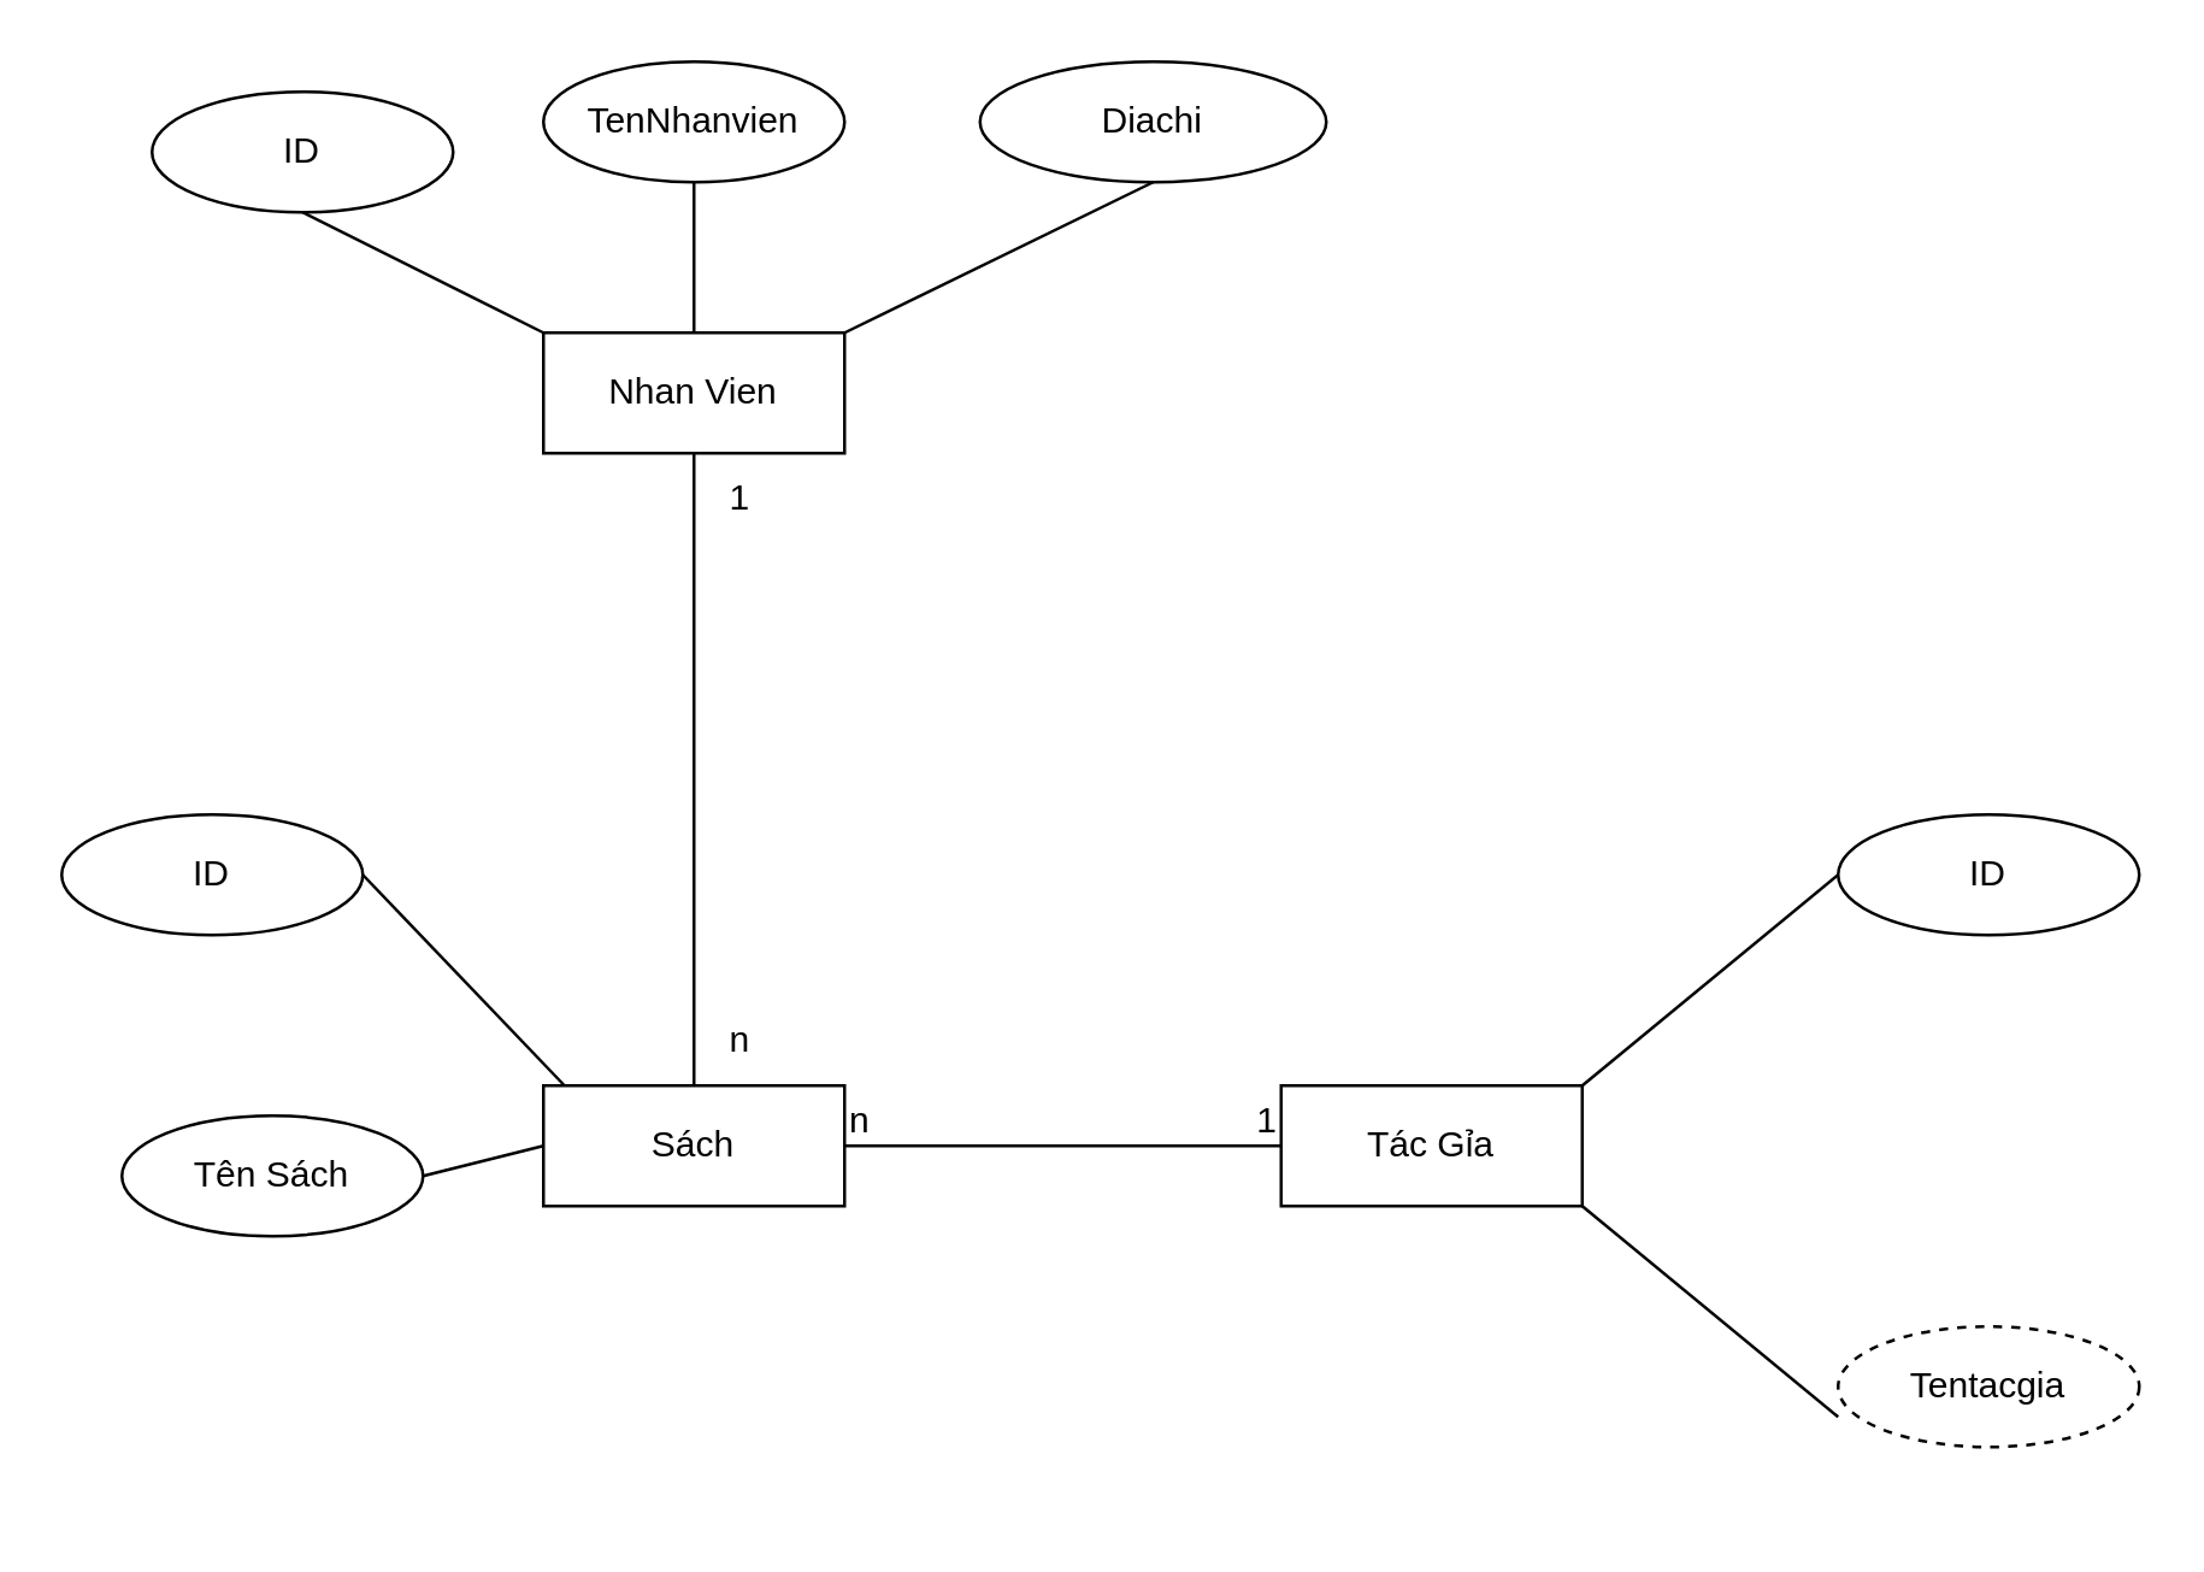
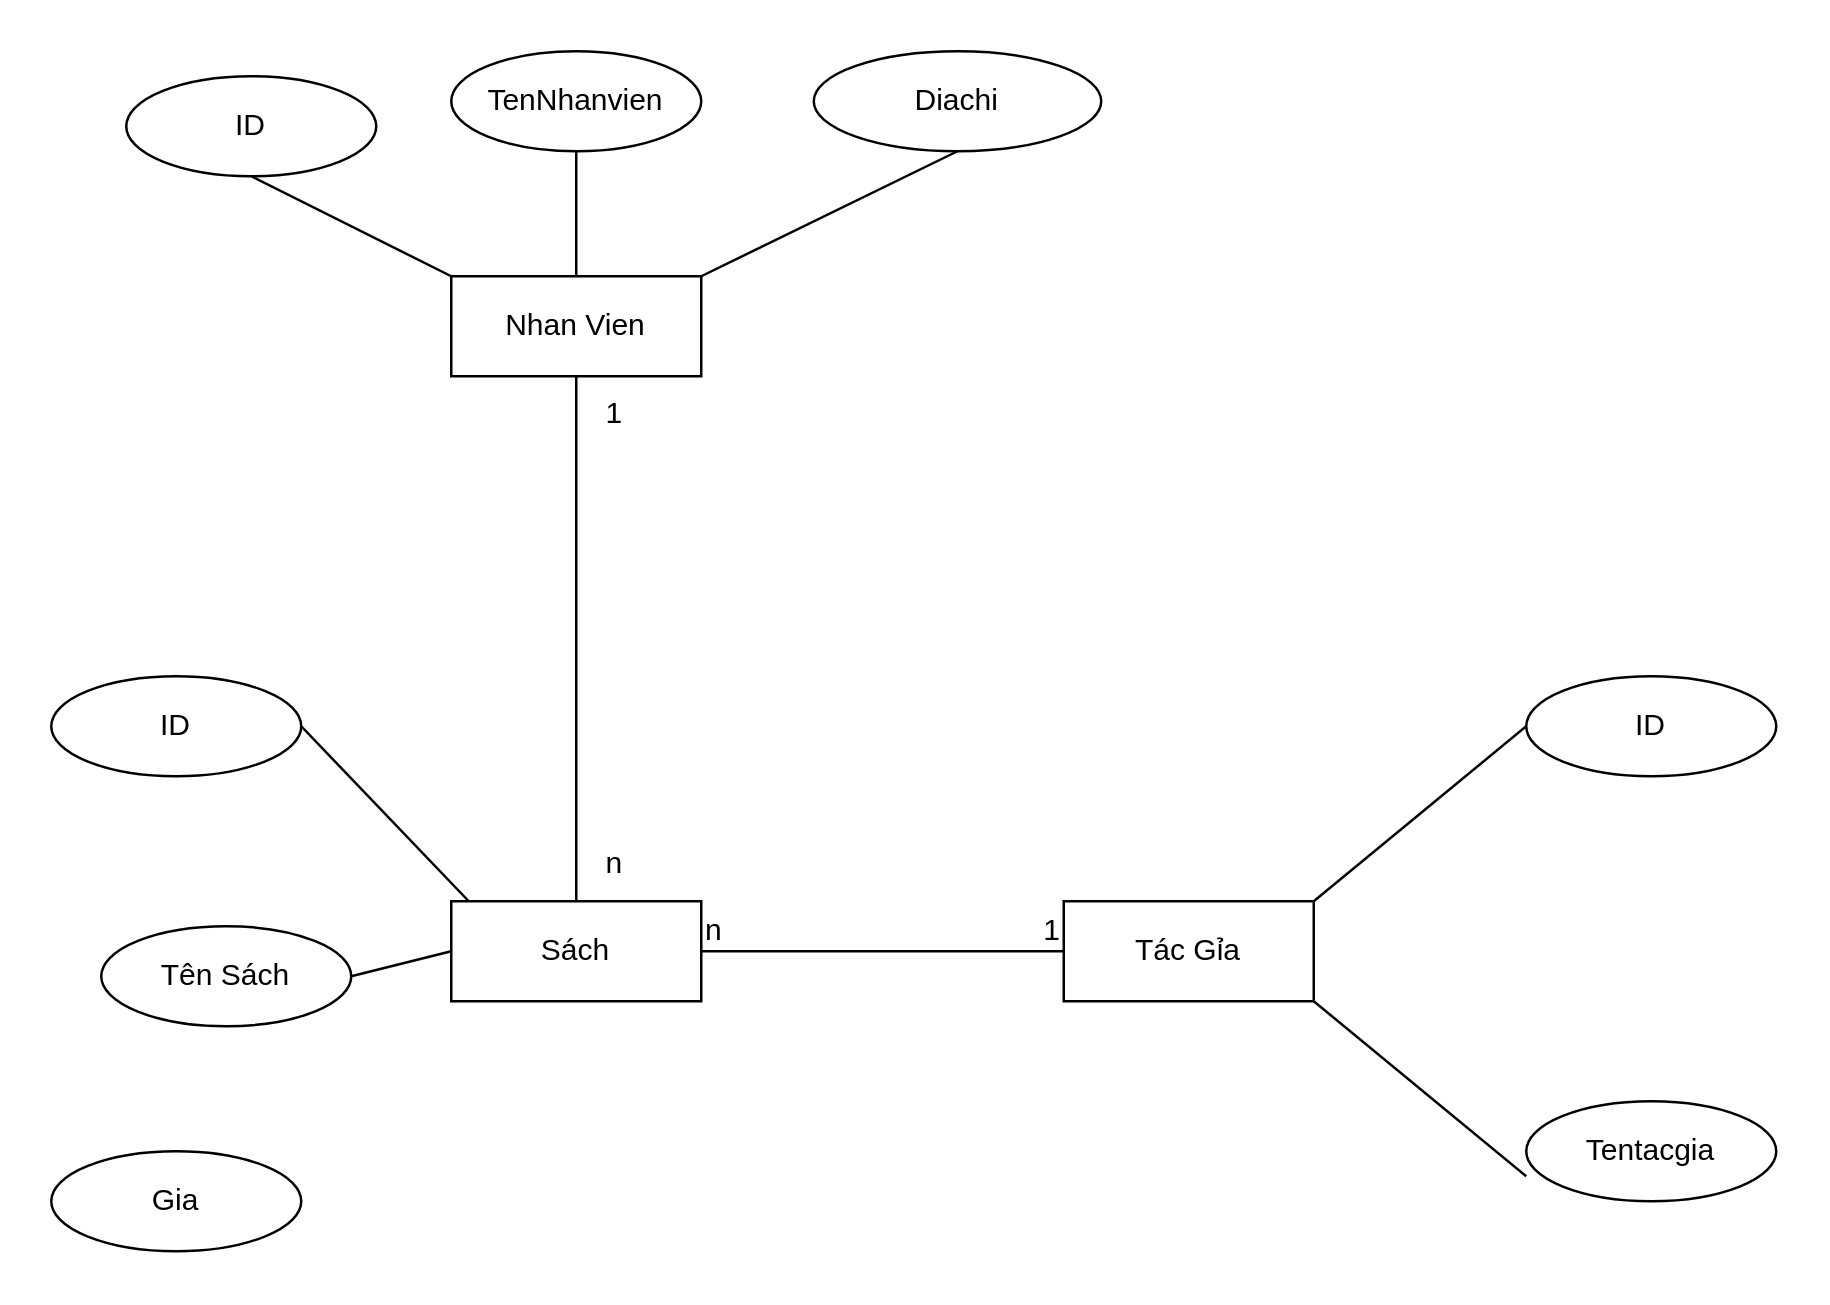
- <mxCell id="9" value="Tentacgia" style="ellipse;whiteSpace=wrap;html=1;align=center;dashed=1;" vertex="1" parent="1"><mxGeometry x="610" y="440" width="100" height="40" as="geometry" /></mxCell>
+ <mxCell id="9" value="Tentacgia" style="ellipse;whiteSpace=wrap;html=1;align=center;" vertex="1" parent="1"><mxGeometry x="610" y="440" width="100" height="40" as="geometry" /></mxCell>
+ <mxCell id="4" value="Gia" style="ellipse;whiteSpace=wrap;html=1;align=center;" vertex="1" parent="1"><mxGeometry x="20" y="460" width="100" height="40" as="geometry" /></mxCell>
